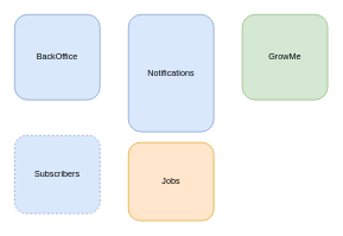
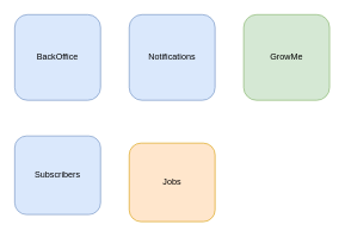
- <mxCell id="6" value="Notifications" style="rounded=1;whiteSpace=wrap;html=1;fillColor=#dae8fc;strokeColor=#6c8ebf;" parent="1" vertex="1"><mxGeometry x="180" y="20" width="120" height="165" as="geometry" /></mxCell>
+ <mxCell id="6" value="Notifications" style="rounded=1;whiteSpace=wrap;html=1;fillColor=#dae8fc;strokeColor=#6c8ebf;" parent="1" vertex="1"><mxGeometry x="180" y="20" width="120" height="120" as="geometry" /></mxCell>
- <mxCell id="4" value="Subscribers" style="rounded=1;whiteSpace=wrap;html=1;fillColor=#dae8fc;strokeColor=#6c8ebf;dashed=1;" parent="1" vertex="1"><mxGeometry x="20" y="190" width="120" height="110" as="geometry" /></mxCell>
+ <mxCell id="4" value="Subscribers" style="rounded=1;whiteSpace=wrap;html=1;fillColor=#dae8fc;strokeColor=#6c8ebf;" parent="1" vertex="1"><mxGeometry x="20" y="190" width="120" height="110" as="geometry" /></mxCell>
